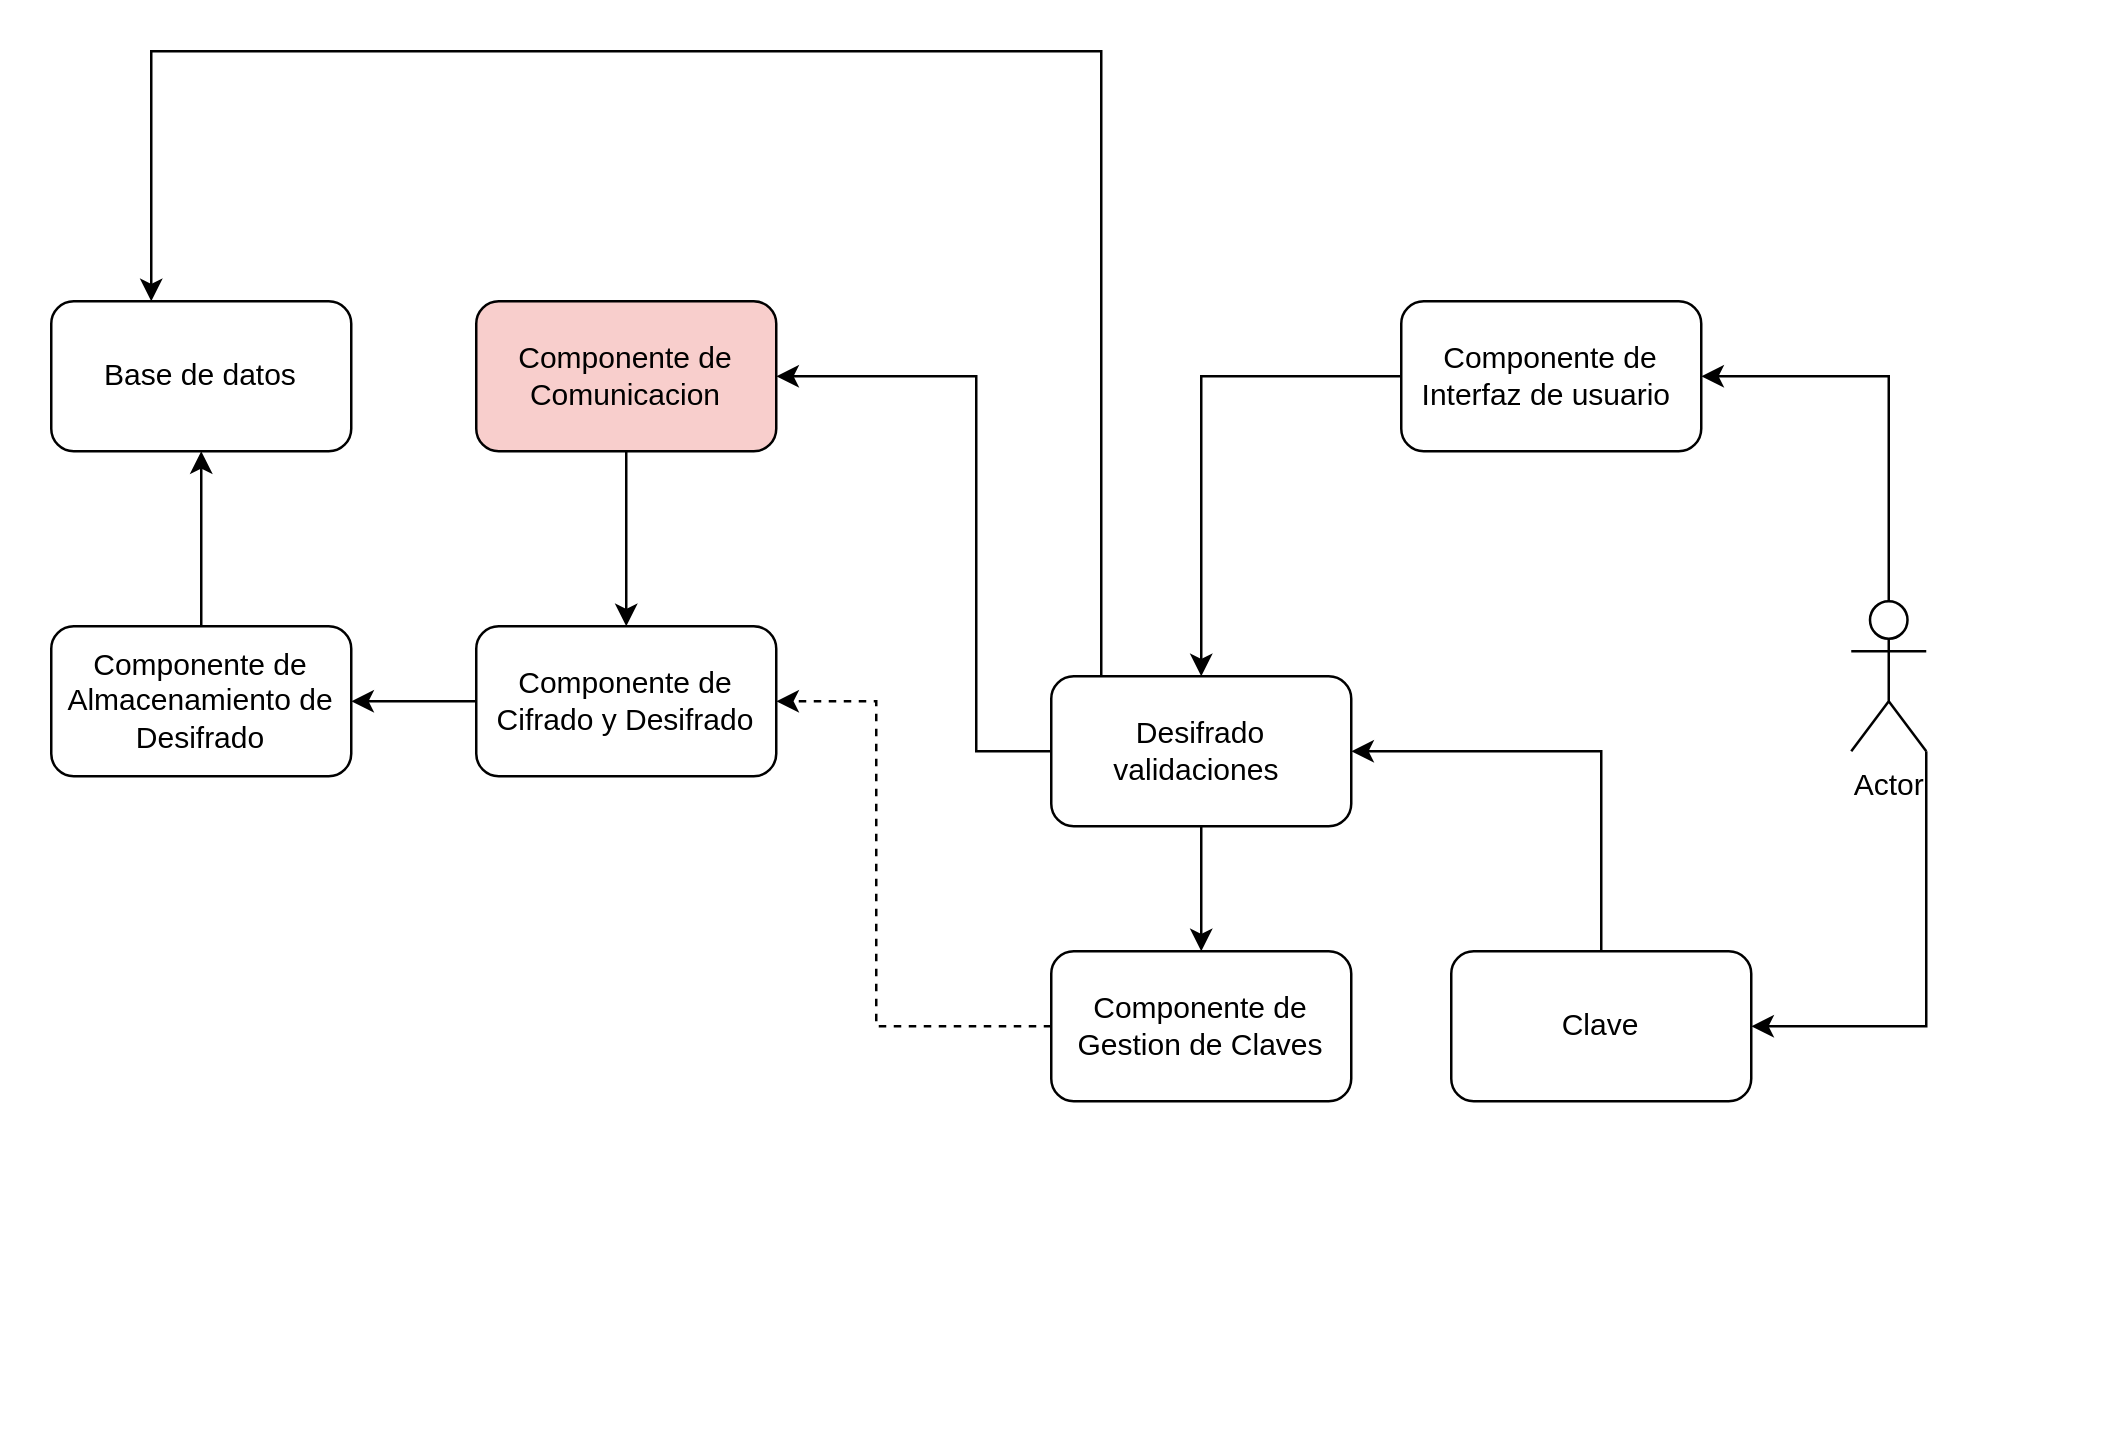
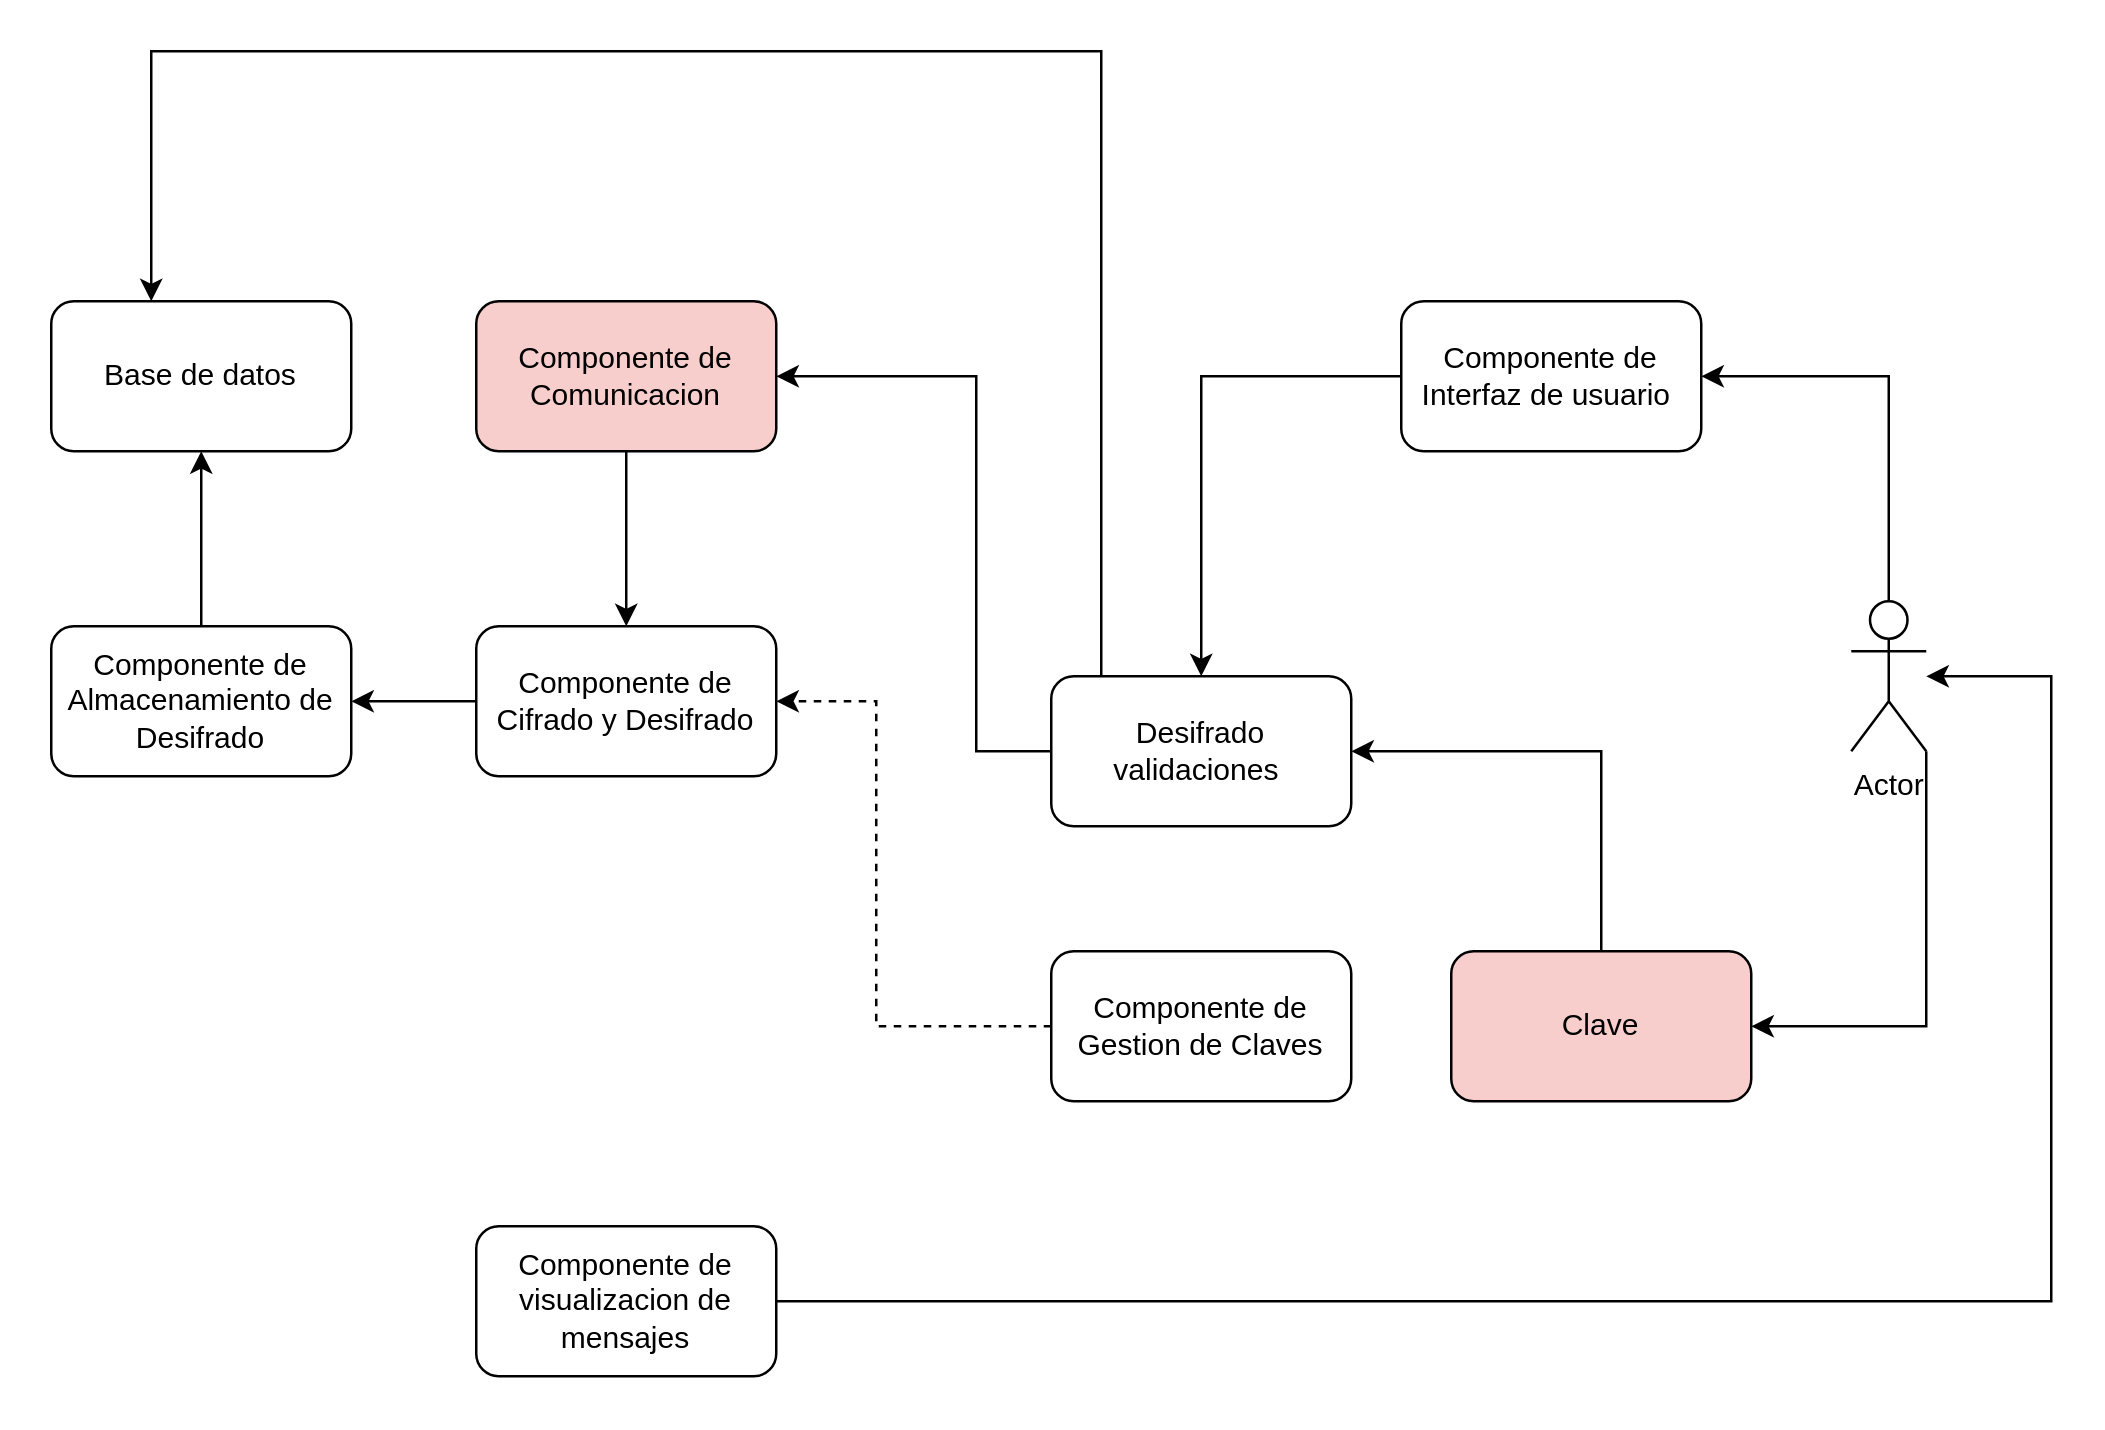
- <mxCell id="19" style="edgeStyle=orthogonalEdgeStyle;rounded=0;orthogonalLoop=1;jettySize=auto;html=1;" edge="1" parent="1" source="20" target="7"><mxGeometry relative="1" as="geometry" /></mxCell>
- <mxCell id="16" value="Clave" style="rounded=1;whiteSpace=wrap;html=1;" vertex="1" parent="1"><mxGeometry x="580" y="380" width="120" height="60" as="geometry" /></mxCell>
+ <mxCell id="16" value="Clave" style="rounded=1;whiteSpace=wrap;html=1;fillColor=#f8cecc;" vertex="1" parent="1"><mxGeometry x="580" y="380" width="120" height="60" as="geometry" /></mxCell>
+ <mxCell id="13" value="Componente de visualizacion de mensajes" style="rounded=1;whiteSpace=wrap;html=1;" vertex="1" parent="1"><mxGeometry x="190" y="490" width="120" height="60" as="geometry" /></mxCell>
+ <mxCell id="12" style="edgeStyle=orthogonalEdgeStyle;rounded=0;orthogonalLoop=1;jettySize=auto;html=1;" edge="1" parent="1" source="13" target="23"><mxGeometry relative="1" as="geometry"><Array as="points"><mxPoint x="820" y="520" /><mxPoint x="820" y="270" /></Array></mxGeometry></mxCell>
